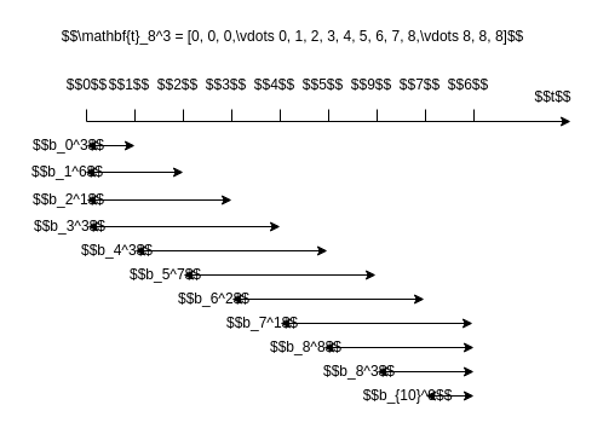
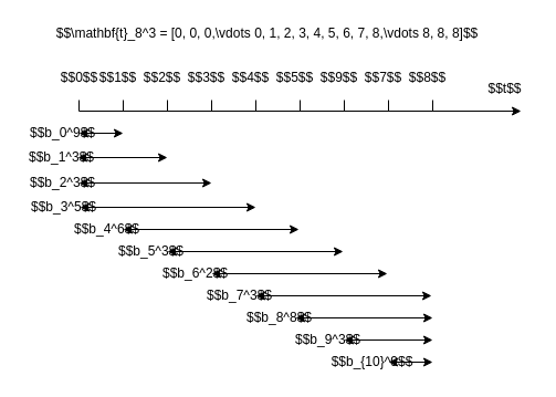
- <mxCell id="21" value="$$6$$" style="text;html=1;align=center;verticalAlign=middle;resizable=0;points=[];autosize=1;strokeColor=none;fillColor=none;" vertex="1" parent="1"><mxGeometry x="361" y="60" width="50" height="20" as="geometry" /></mxCell>
+ <mxCell id="21" value="$$8$$" style="text;html=1;align=center;verticalAlign=middle;resizable=0;points=[];autosize=1;strokeColor=none;fillColor=none;" vertex="1" parent="1"><mxGeometry x="361" y="60" width="50" height="20" as="geometry" /></mxCell>
- <mxCell id="24" value="$$b_0^3$$" style="text;html=1;align=center;verticalAlign=middle;resizable=0;points=[];autosize=1;strokeColor=none;fillColor=none;" vertex="1" parent="1"><mxGeometry x="21" y="110" width="70" height="20" as="geometry" /></mxCell>
+ <mxCell id="24" value="$$b_0^9$$" style="text;html=1;align=center;verticalAlign=middle;resizable=0;points=[];autosize=1;strokeColor=none;fillColor=none;" vertex="1" parent="1"><mxGeometry x="21" y="110" width="70" height="20" as="geometry" /></mxCell>
- <mxCell id="26" value="$$b_1^6$$" style="text;html=1;align=center;verticalAlign=middle;resizable=0;points=[];autosize=1;strokeColor=none;fillColor=none;" vertex="1" parent="1"><mxGeometry x="20" y="132" width="70" height="20" as="geometry" /></mxCell>
+ <mxCell id="26" value="$$b_1^3$$" style="text;html=1;align=center;verticalAlign=middle;resizable=0;points=[];autosize=1;strokeColor=none;fillColor=none;" vertex="1" parent="1"><mxGeometry x="20" y="132" width="70" height="20" as="geometry" /></mxCell>
- <mxCell id="28" value="$$b_2^1$$" style="text;html=1;align=center;verticalAlign=middle;resizable=0;points=[];autosize=1;strokeColor=none;fillColor=none;" vertex="1" parent="1"><mxGeometry x="21" y="155" width="70" height="20" as="geometry" /></mxCell>
+ <mxCell id="28" value="$$b_2^3$$" style="text;html=1;align=center;verticalAlign=middle;resizable=0;points=[];autosize=1;strokeColor=none;fillColor=none;" vertex="1" parent="1"><mxGeometry x="21" y="155" width="70" height="20" as="geometry" /></mxCell>
- <mxCell id="30" value="$$b_3^3$$" style="text;html=1;align=center;verticalAlign=middle;resizable=0;points=[];autosize=1;strokeColor=none;fillColor=none;" vertex="1" parent="1"><mxGeometry x="22" y="177" width="70" height="20" as="geometry" /></mxCell>
+ <mxCell id="30" value="$$b_3^5$$" style="text;html=1;align=center;verticalAlign=middle;resizable=0;points=[];autosize=1;strokeColor=none;fillColor=none;" vertex="1" parent="1"><mxGeometry x="22" y="177" width="70" height="20" as="geometry" /></mxCell>
- <mxCell id="32" value="$$b_4^3$$" style="text;html=1;align=center;verticalAlign=middle;resizable=0;points=[];autosize=1;strokeColor=none;fillColor=none;" vertex="1" parent="1"><mxGeometry x="61" y="197" width="70" height="20" as="geometry" /></mxCell>
+ <mxCell id="32" value="$$b_4^6$$" style="text;html=1;align=center;verticalAlign=middle;resizable=0;points=[];autosize=1;strokeColor=none;fillColor=none;" vertex="1" parent="1"><mxGeometry x="61" y="197" width="70" height="20" as="geometry" /></mxCell>
- <mxCell id="34" value="$$b_5^7$$" style="text;html=1;align=center;verticalAlign=middle;resizable=0;points=[];autosize=1;strokeColor=none;fillColor=none;" vertex="1" parent="1"><mxGeometry x="101" y="217" width="70" height="20" as="geometry" /></mxCell>
+ <mxCell id="34" value="$$b_5^3$$" style="text;html=1;align=center;verticalAlign=middle;resizable=0;points=[];autosize=1;strokeColor=none;fillColor=none;" vertex="1" parent="1"><mxGeometry x="101" y="217" width="70" height="20" as="geometry" /></mxCell>
- <mxCell id="38" value="$$b_7^1$$" style="text;html=1;align=center;verticalAlign=middle;resizable=0;points=[];autosize=1;strokeColor=none;fillColor=none;" vertex="1" parent="1"><mxGeometry x="181" y="257" width="70" height="20" as="geometry" /></mxCell>
+ <mxCell id="38" value="$$b_7^3$$" style="text;html=1;align=center;verticalAlign=middle;resizable=0;points=[];autosize=1;strokeColor=none;fillColor=none;" vertex="1" parent="1"><mxGeometry x="181" y="257" width="70" height="20" as="geometry" /></mxCell>
- <mxCell id="42" value="$$b_8^3$$" style="text;html=1;align=center;verticalAlign=middle;resizable=0;points=[];autosize=1;strokeColor=none;fillColor=none;" vertex="1" parent="1"><mxGeometry x="261" y="297" width="70" height="20" as="geometry" /></mxCell>
+ <mxCell id="42" value="$$b_9^3$$" style="text;html=1;align=center;verticalAlign=middle;resizable=0;points=[];autosize=1;strokeColor=none;fillColor=none;" vertex="1" parent="1"><mxGeometry x="261" y="297" width="70" height="20" as="geometry" /></mxCell>
